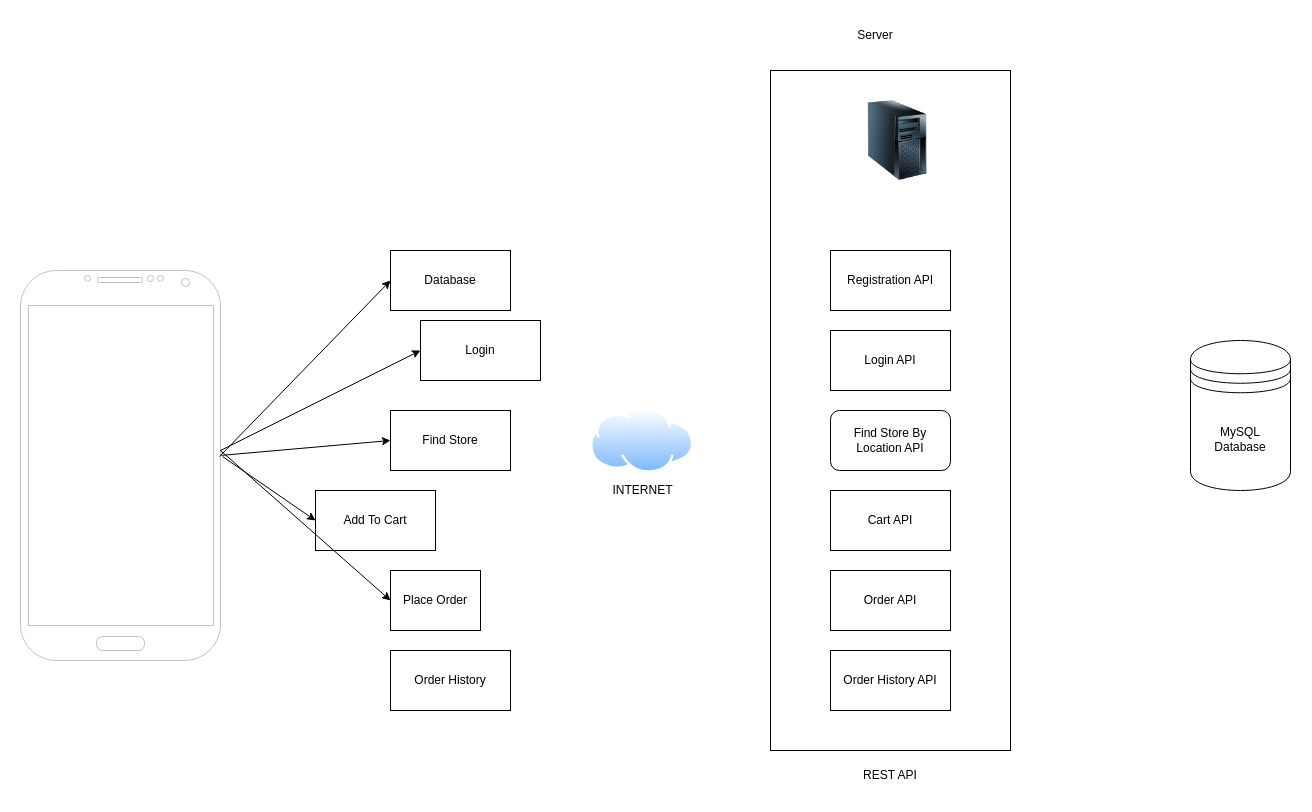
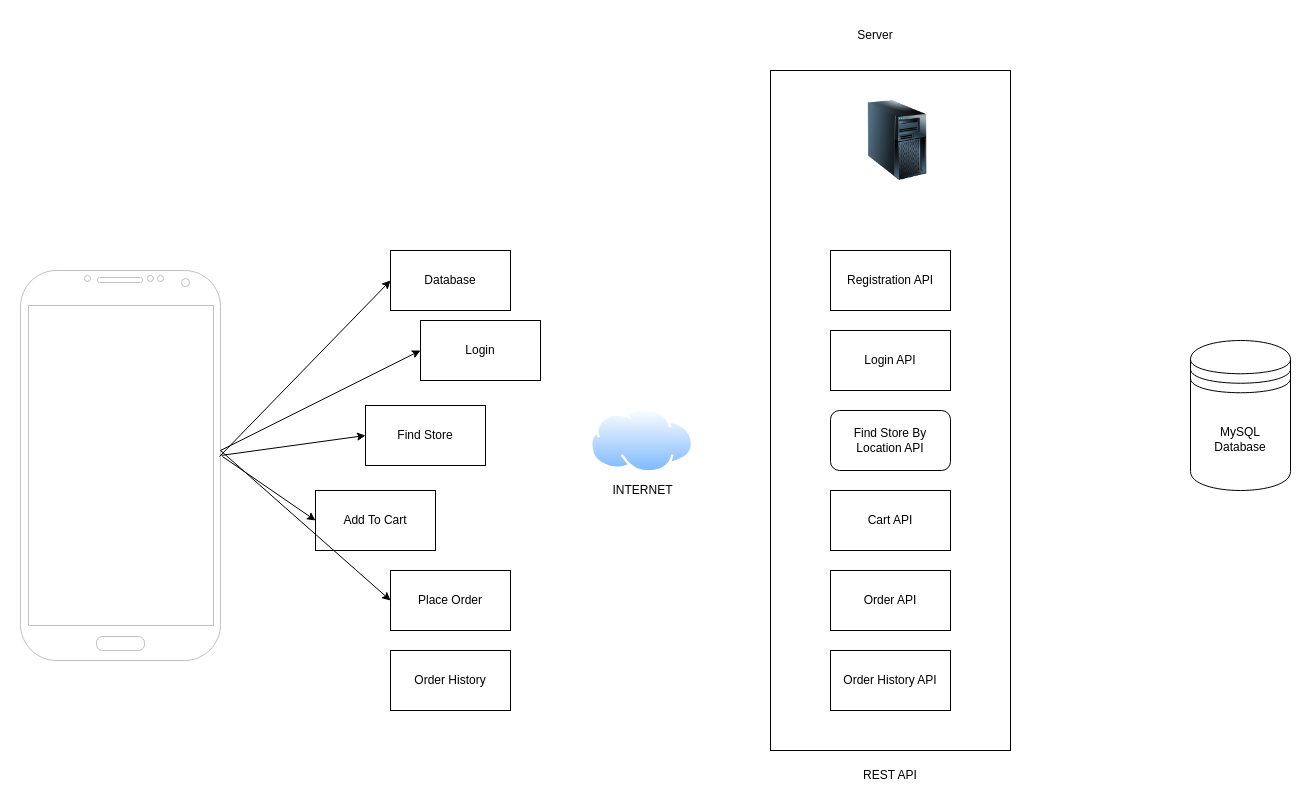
- <mxCell id="6" value="Find Store" style="rounded=0;whiteSpace=wrap;html=1;" vertex="1" parent="1"><mxGeometry x="390" y="410" width="120" height="60" as="geometry" /></mxCell>
+ <mxCell id="6" value="Find Store" style="rounded=0;whiteSpace=wrap;html=1;" vertex="1" parent="1"><mxGeometry x="365" y="405" width="120" height="60" as="geometry" /></mxCell>
- <mxCell id="8" value="Place Order" style="rounded=0;whiteSpace=wrap;html=1;" vertex="1" parent="1"><mxGeometry x="390" y="570" width="90" height="60" as="geometry" /></mxCell>
+ <mxCell id="8" value="Place Order" style="rounded=0;whiteSpace=wrap;html=1;" vertex="1" parent="1"><mxGeometry x="390" y="570" width="120" height="60" as="geometry" /></mxCell>
